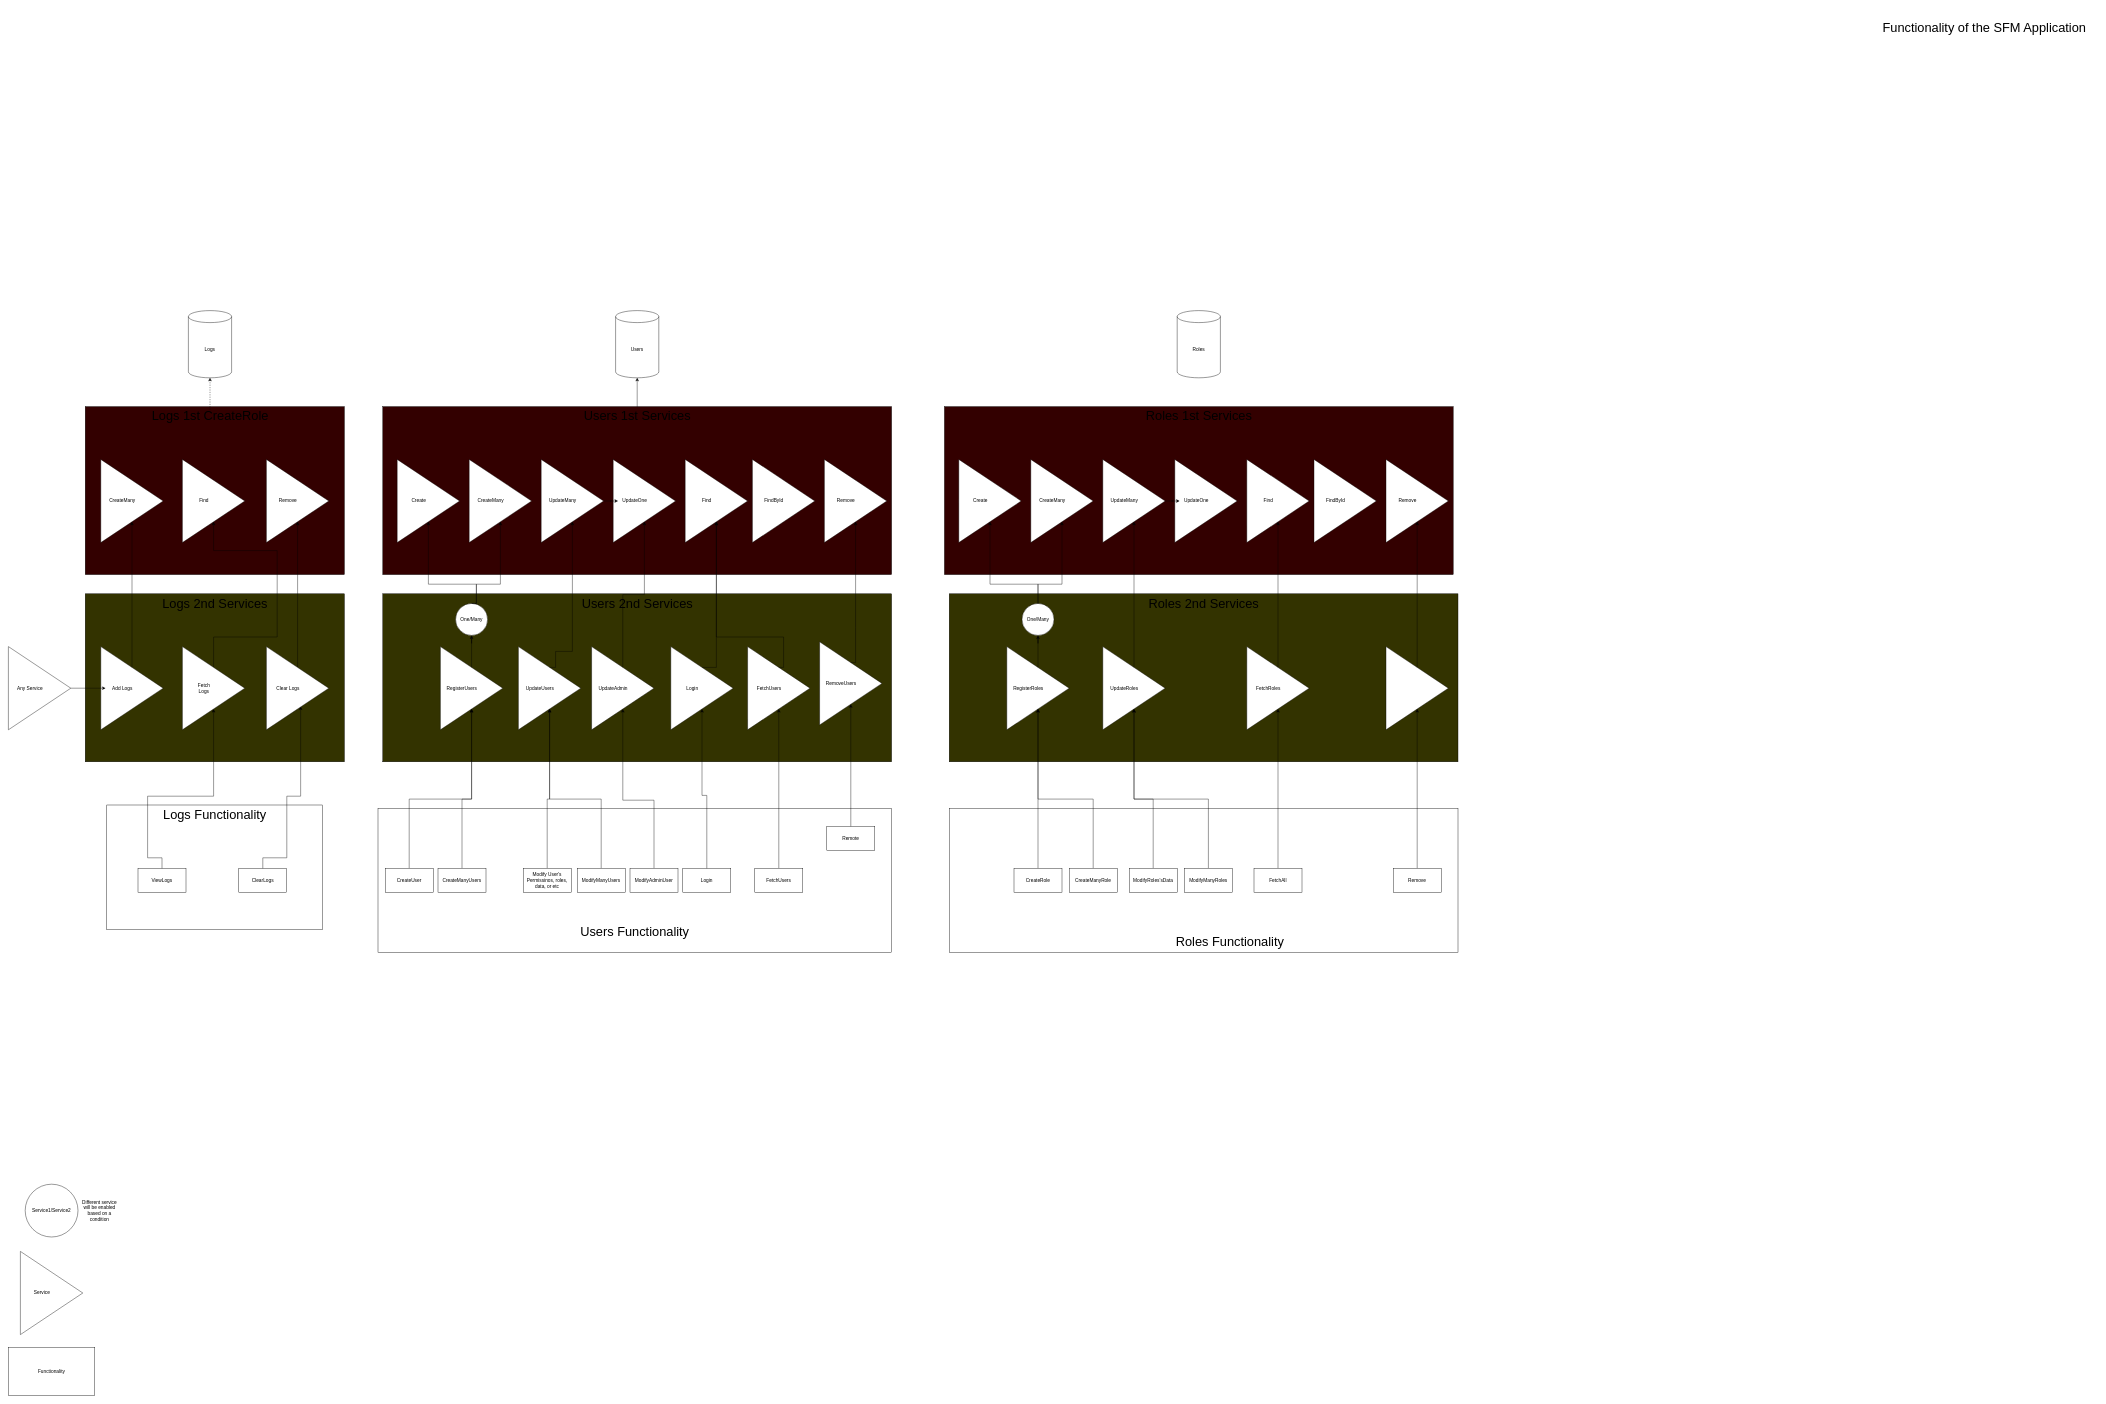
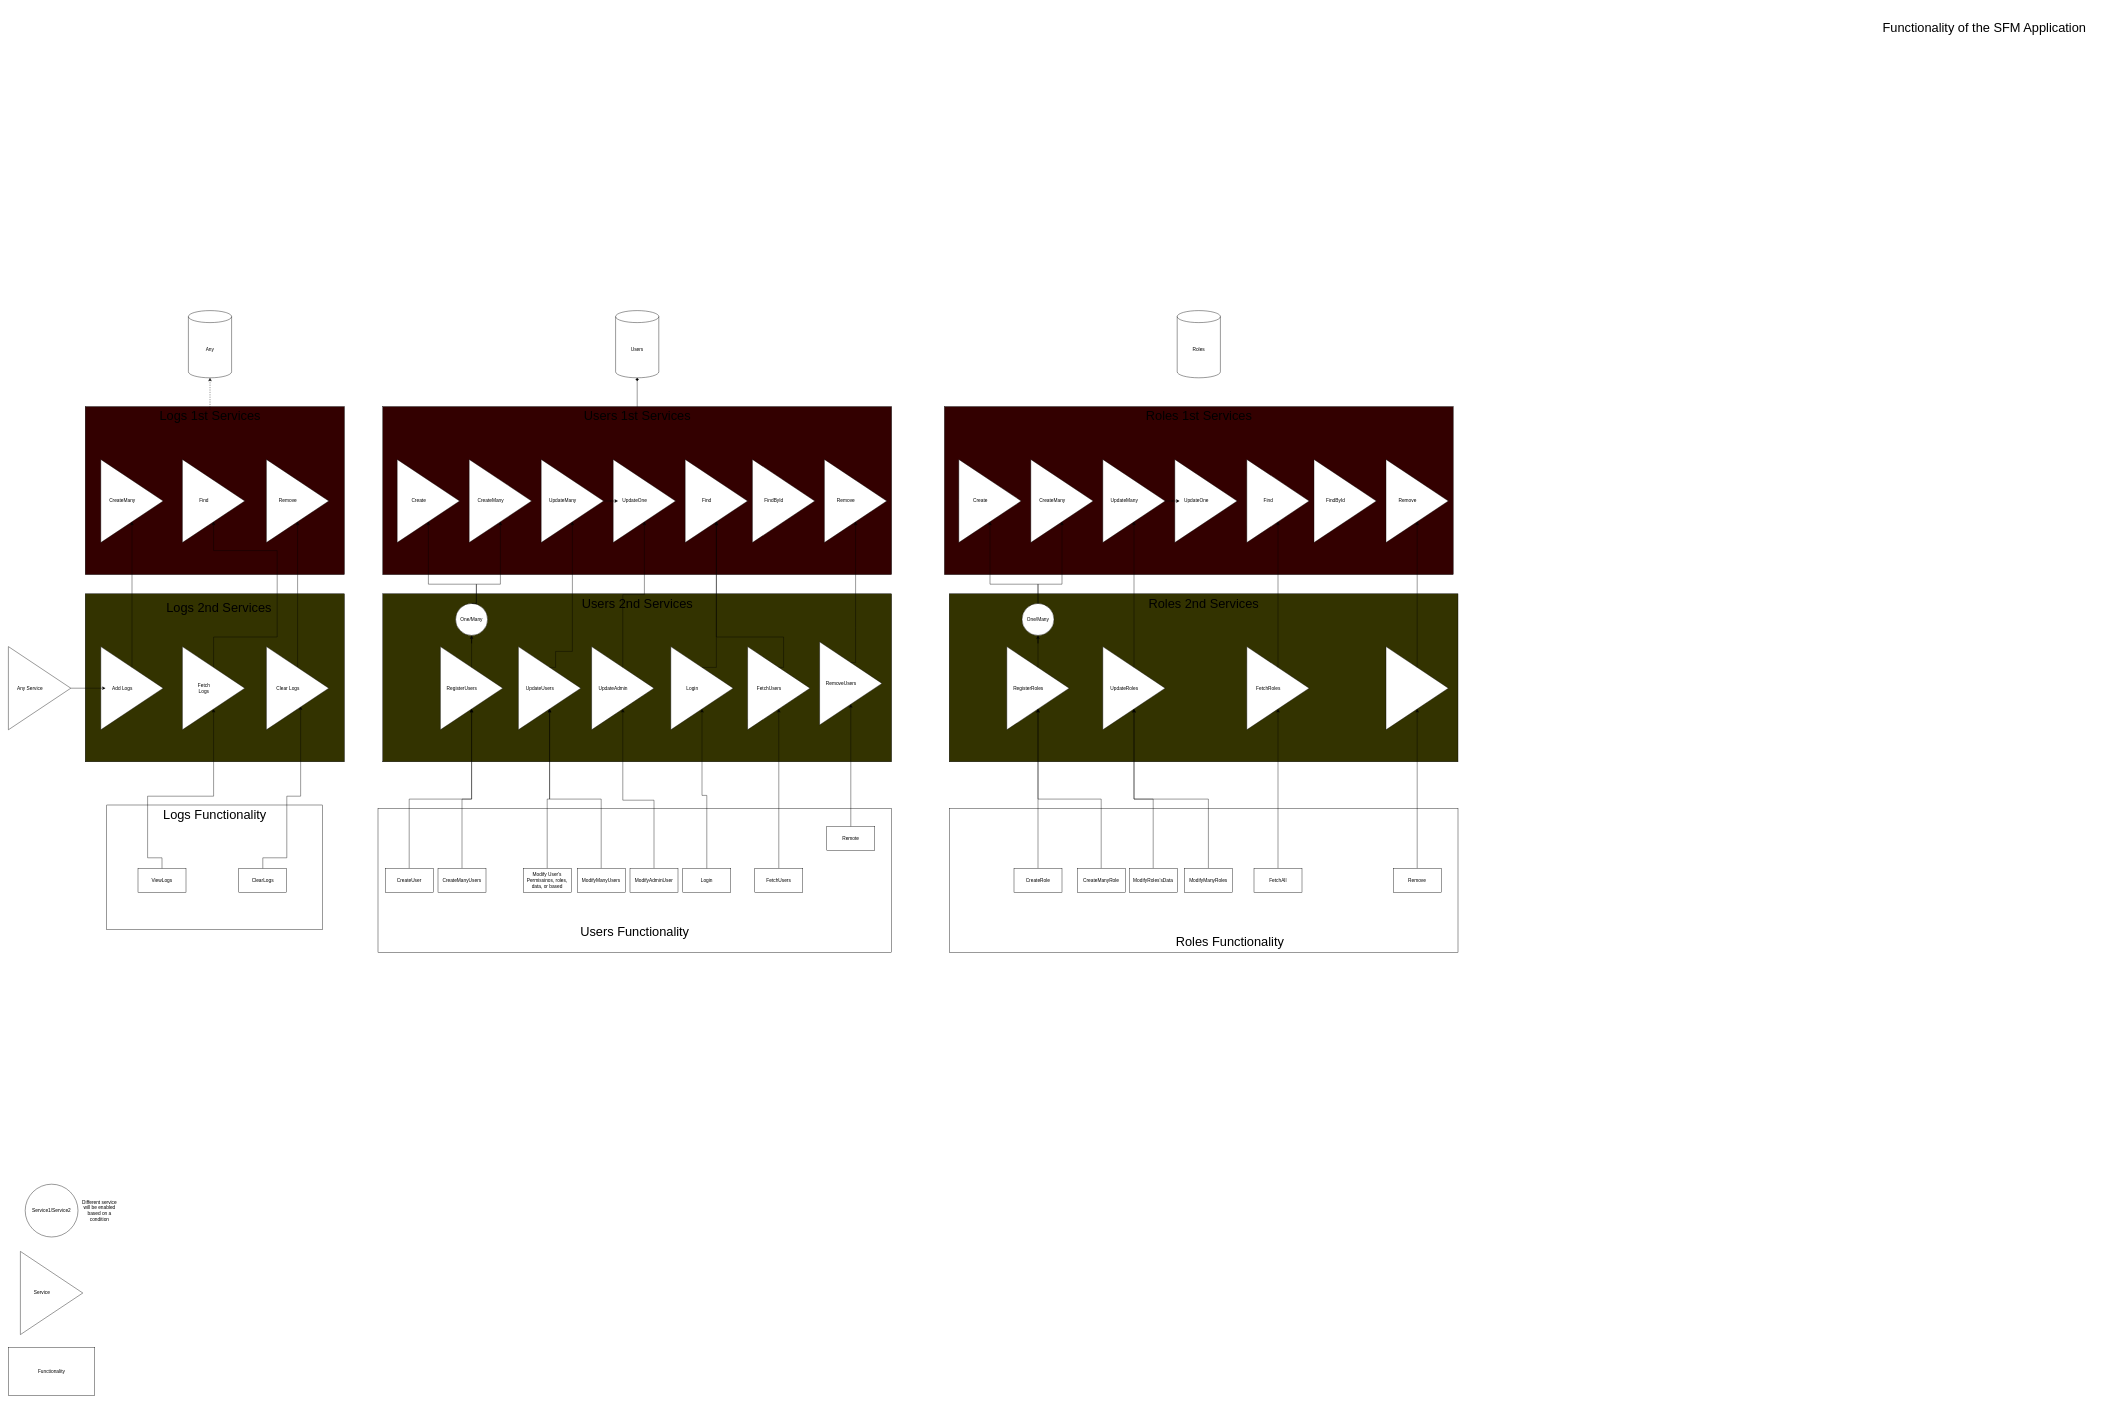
- <mxCell id="5" value="Logs" style="shape=cylinder3;whiteSpace=wrap;html=1;boundedLbl=1;backgroundOutline=1;size=15;" parent="1" vertex="1"><mxGeometry x="470" y="776" width="108" height="168" as="geometry" /></mxCell>
+ <mxCell id="5" value="Any" style="shape=cylinder3;whiteSpace=wrap;html=1;boundedLbl=1;backgroundOutline=1;size=15;" parent="1" vertex="1"><mxGeometry x="470" y="776" width="108" height="168" as="geometry" /></mxCell>
- <mxCell id="14" value="" style="edgeStyle=orthogonalEdgeStyle;rounded=0;orthogonalLoop=1;jettySize=auto;html=1;" parent="1" source="18" target="13" edge="1"><mxGeometry relative="1" as="geometry" /></mxCell>
+ <mxCell id="14" value="" style="edgeStyle=orthogonalEdgeStyle;rounded=0;orthogonalLoop=1;jettySize=auto;html=1;endArrow=diamond;" parent="1" source="18" target="13" edge="1"><mxGeometry relative="1" as="geometry" /></mxCell>
- <mxCell id="87" value="Logs 1st CreateRole" style="text;html=1;align=center;verticalAlign=middle;whiteSpace=wrap;rounded=0;fontSize=32;" parent="1" vertex="1"><mxGeometry x="278.686" y="1024.077" width="490.629" height="32.308" as="geometry" /></mxCell>
+ <mxCell id="87" value="Logs 1st Services" style="text;html=1;align=center;verticalAlign=middle;whiteSpace=wrap;rounded=0;fontSize=32;" parent="1" vertex="1"><mxGeometry x="278.686" y="1024.077" width="490.629" height="32.308" as="geometry" /></mxCell>
- <mxCell id="102" value="Logs 2nd Services" style="text;html=1;align=center;verticalAlign=middle;whiteSpace=wrap;rounded=0;fontSize=32;" parent="1" vertex="1"><mxGeometry x="290.686" y="1492.077" width="490.629" height="32.308" as="geometry" /></mxCell>
+ <mxCell id="102" value="Logs 2nd Services" style="text;html=1;align=center;verticalAlign=middle;whiteSpace=wrap;rounded=0;fontSize=32;" parent="1" vertex="1"><mxGeometry x="300.686" y="1502.077" width="490.629" height="32.308" as="geometry" /></mxCell>
- <mxCell id="191" value="Modify User's Permissinos, roles, data, or etc" style="rounded=0;whiteSpace=wrap;html=1;" parent="1" vertex="1"><mxGeometry x="1307" y="2170.31" width="120" height="60" as="geometry" /></mxCell>
+ <mxCell id="191" value="Modify User's Permissinos, roles, data, or based" style="rounded=0;whiteSpace=wrap;html=1;" parent="1" vertex="1"><mxGeometry x="1307" y="2170.31" width="120" height="60" as="geometry" /></mxCell>
- <mxCell id="201" value="CreateManyRole" style="rounded=0;whiteSpace=wrap;html=1;" parent="1" vertex="1"><mxGeometry x="2672" y="2170.31" width="120" height="60" as="geometry" /></mxCell>
+ <mxCell id="201" value="CreateManyRole" style="rounded=0;whiteSpace=wrap;html=1;" parent="1" vertex="1"><mxGeometry x="2692" y="2170.31" width="120" height="60" as="geometry" /></mxCell>
